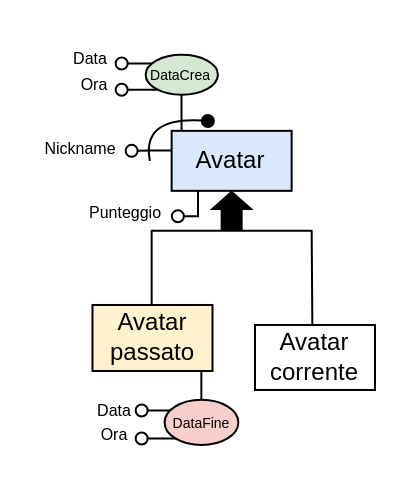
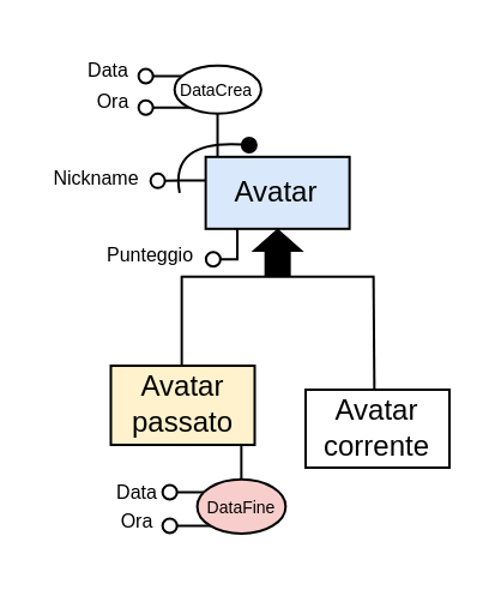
- <mxCell id="16" value="&lt;p style=&quot;line-height: 110%;&quot;&gt;&lt;font style=&quot;font-size: 7px;&quot;&gt;DataCrea&lt;/font&gt;&lt;/p&gt;" style="ellipse;whiteSpace=wrap;html=1;fillColor=#d5e8d4;" vertex="1" parent="1"><mxGeometry x="72.33" y="26.87" width="36.12" height="20" as="geometry" /></mxCell>
+ <mxCell id="16" value="&lt;p style=&quot;line-height: 110%;&quot;&gt;&lt;font style=&quot;font-size: 7px;&quot;&gt;DataCrea&lt;/font&gt;&lt;/p&gt;" style="ellipse;whiteSpace=wrap;html=1;" vertex="1" parent="1"><mxGeometry x="72.33" y="26.87" width="36.12" height="20" as="geometry" /></mxCell>
